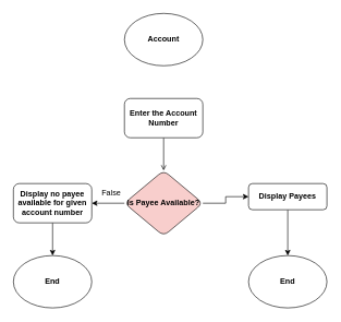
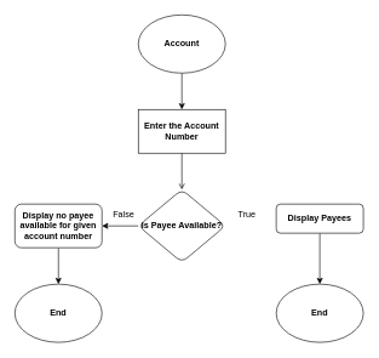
+ <mxCell id="2" value="" style="edgeStyle=orthogonalEdgeStyle;rounded=0;orthogonalLoop=1;jettySize=auto;html=1;" edge="1" parent="1" source="3" target="5"><mxGeometry relative="1" as="geometry" /></mxCell>
- <mxCell id="5" value="&lt;b&gt;Enter the Account Number&lt;/b&gt;" style="rounded=1;whiteSpace=wrap;html=1;" vertex="1" parent="1"><mxGeometry x="190" y="150" width="120" height="60" as="geometry" /></mxCell>
+ <mxCell id="5" value="&lt;b&gt;Enter the Account Number&lt;/b&gt;" style="whiteSpace=wrap;html=1;rounded=0;" vertex="1" parent="1"><mxGeometry x="190" y="150" width="120" height="60" as="geometry" /></mxCell>
+ <mxCell id="11" value="True" style="text;html=1;align=center;verticalAlign=middle;whiteSpace=wrap;rounded=0;" vertex="1" parent="1"><mxGeometry x="310" y="280" width="60" height="30" as="geometry" /></mxCell>
- <mxCell id="6" value="" style="edgeStyle=orthogonalEdgeStyle;rounded=0;orthogonalLoop=1;jettySize=auto;html=1;" edge="1" parent="1" source="8" target="10"><mxGeometry relative="1" as="geometry" /></mxCell>
- <mxCell id="8" value="&lt;b&gt;Is Payee Available?&lt;/b&gt;" style="rhombus;whiteSpace=wrap;html=1;rounded=1;fillColor=#f8cecc;" vertex="1" parent="1"><mxGeometry x="190" y="260" width="120" height="100" as="geometry" /></mxCell>
+ <mxCell id="8" value="&lt;b&gt;Is Payee Available?&lt;/b&gt;" style="rhombus;whiteSpace=wrap;html=1;rounded=1;" vertex="1" parent="1"><mxGeometry x="190" y="260" width="120" height="100" as="geometry" /></mxCell>
